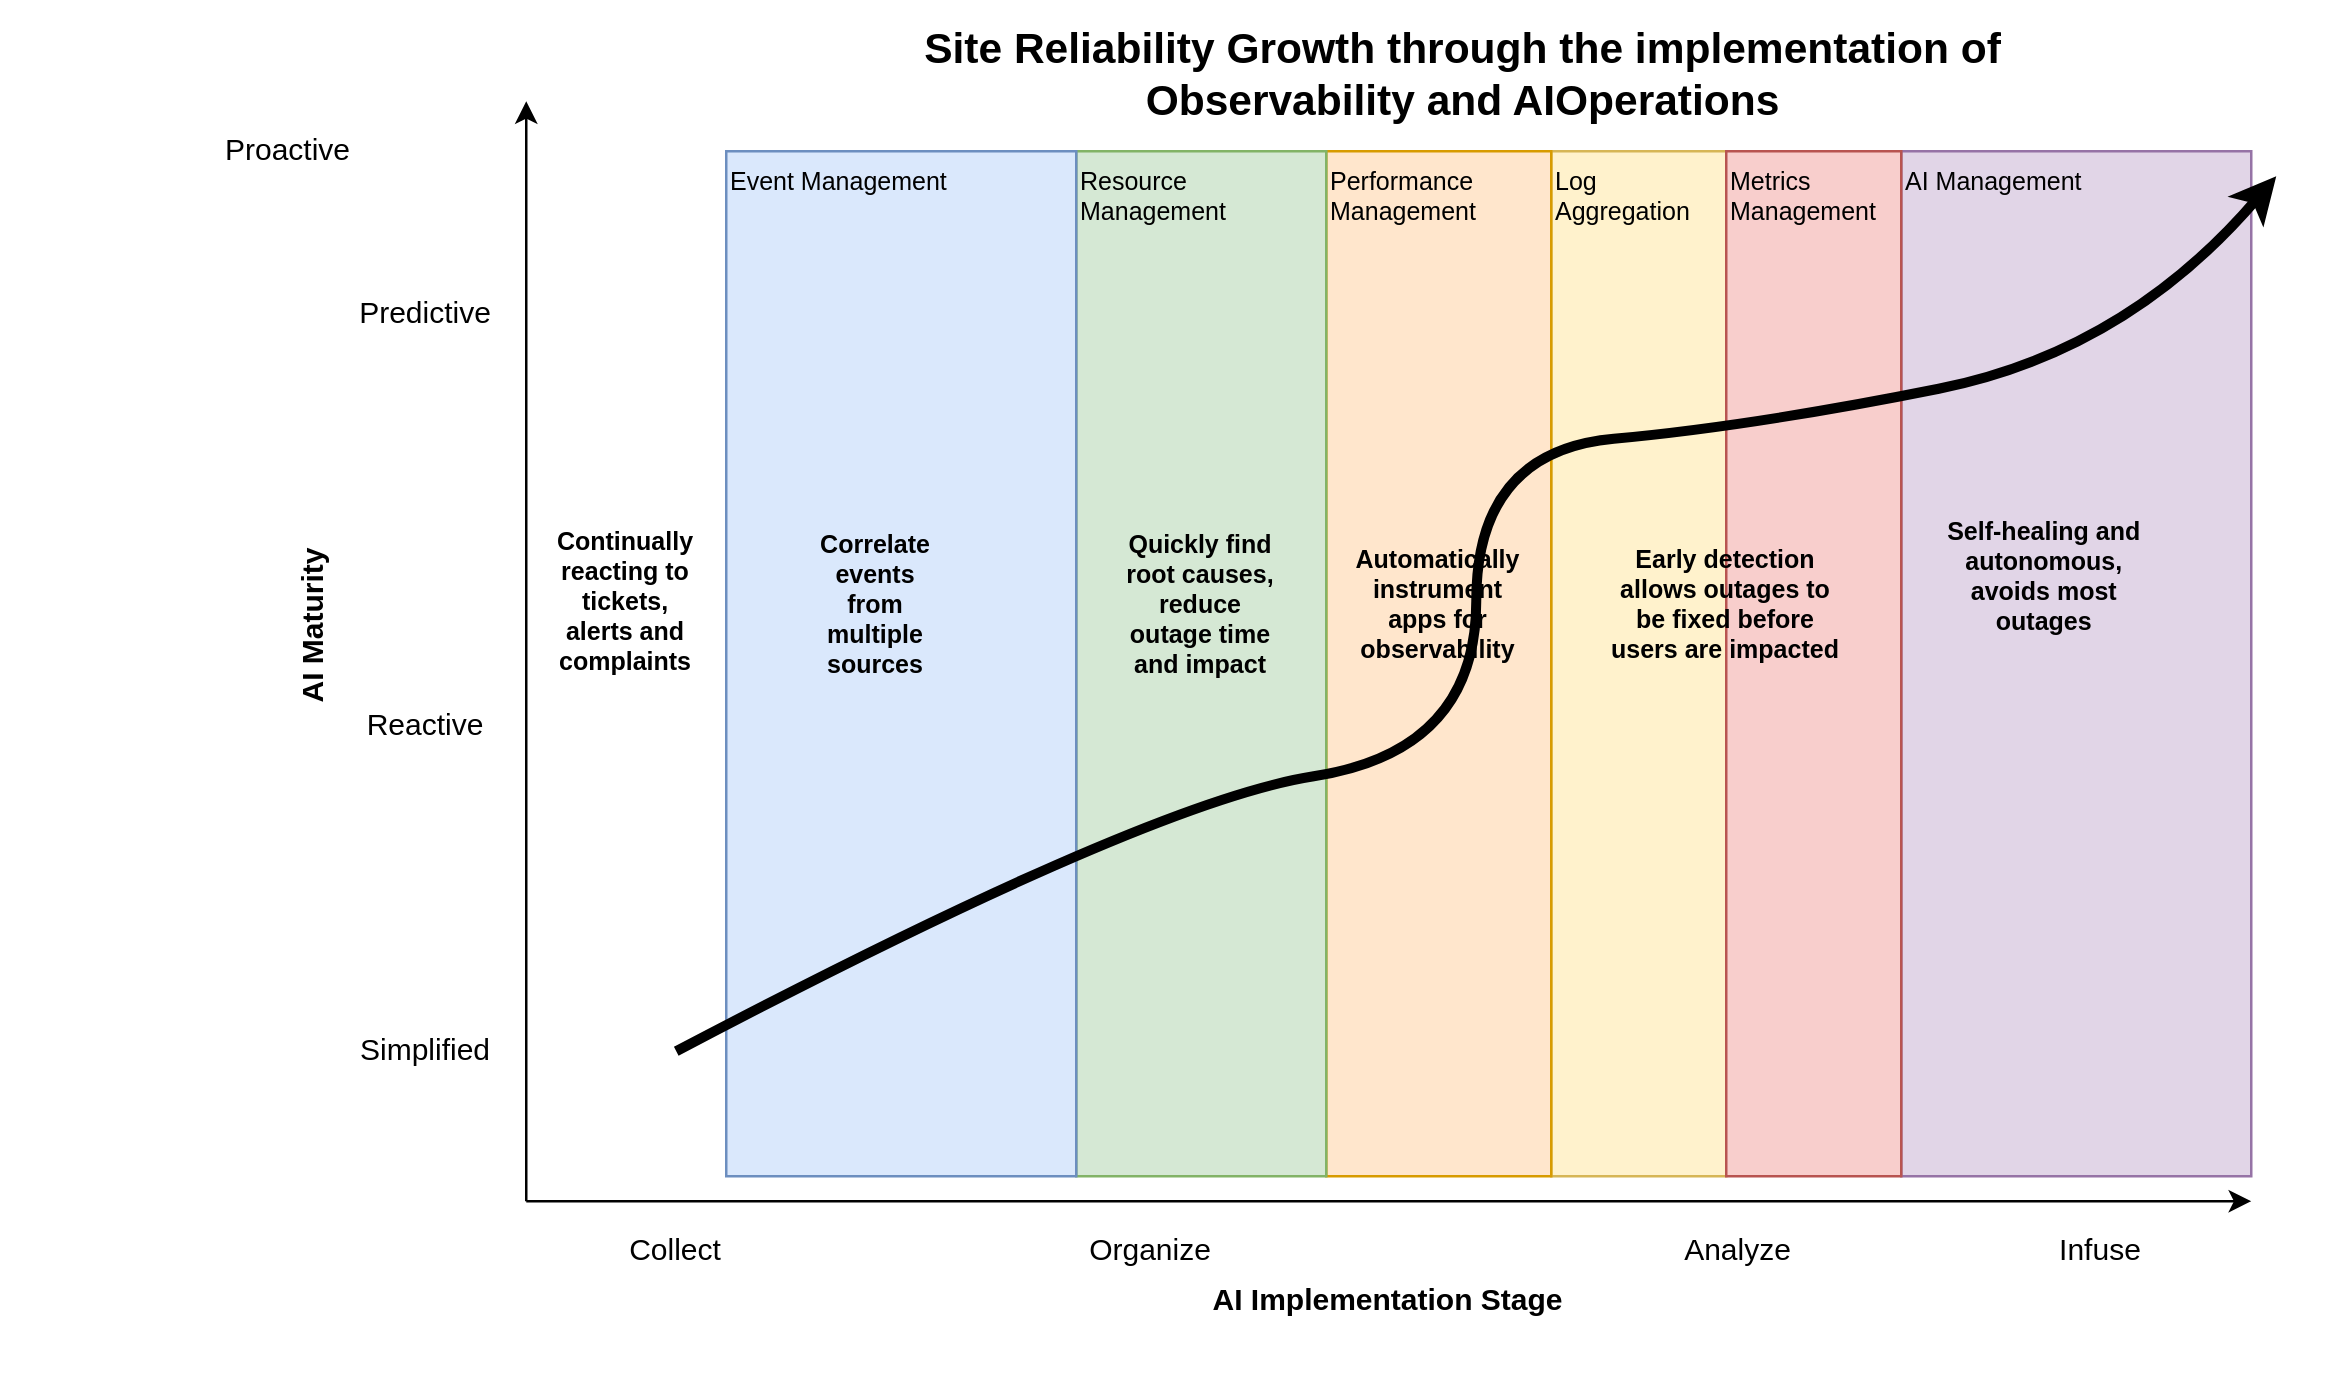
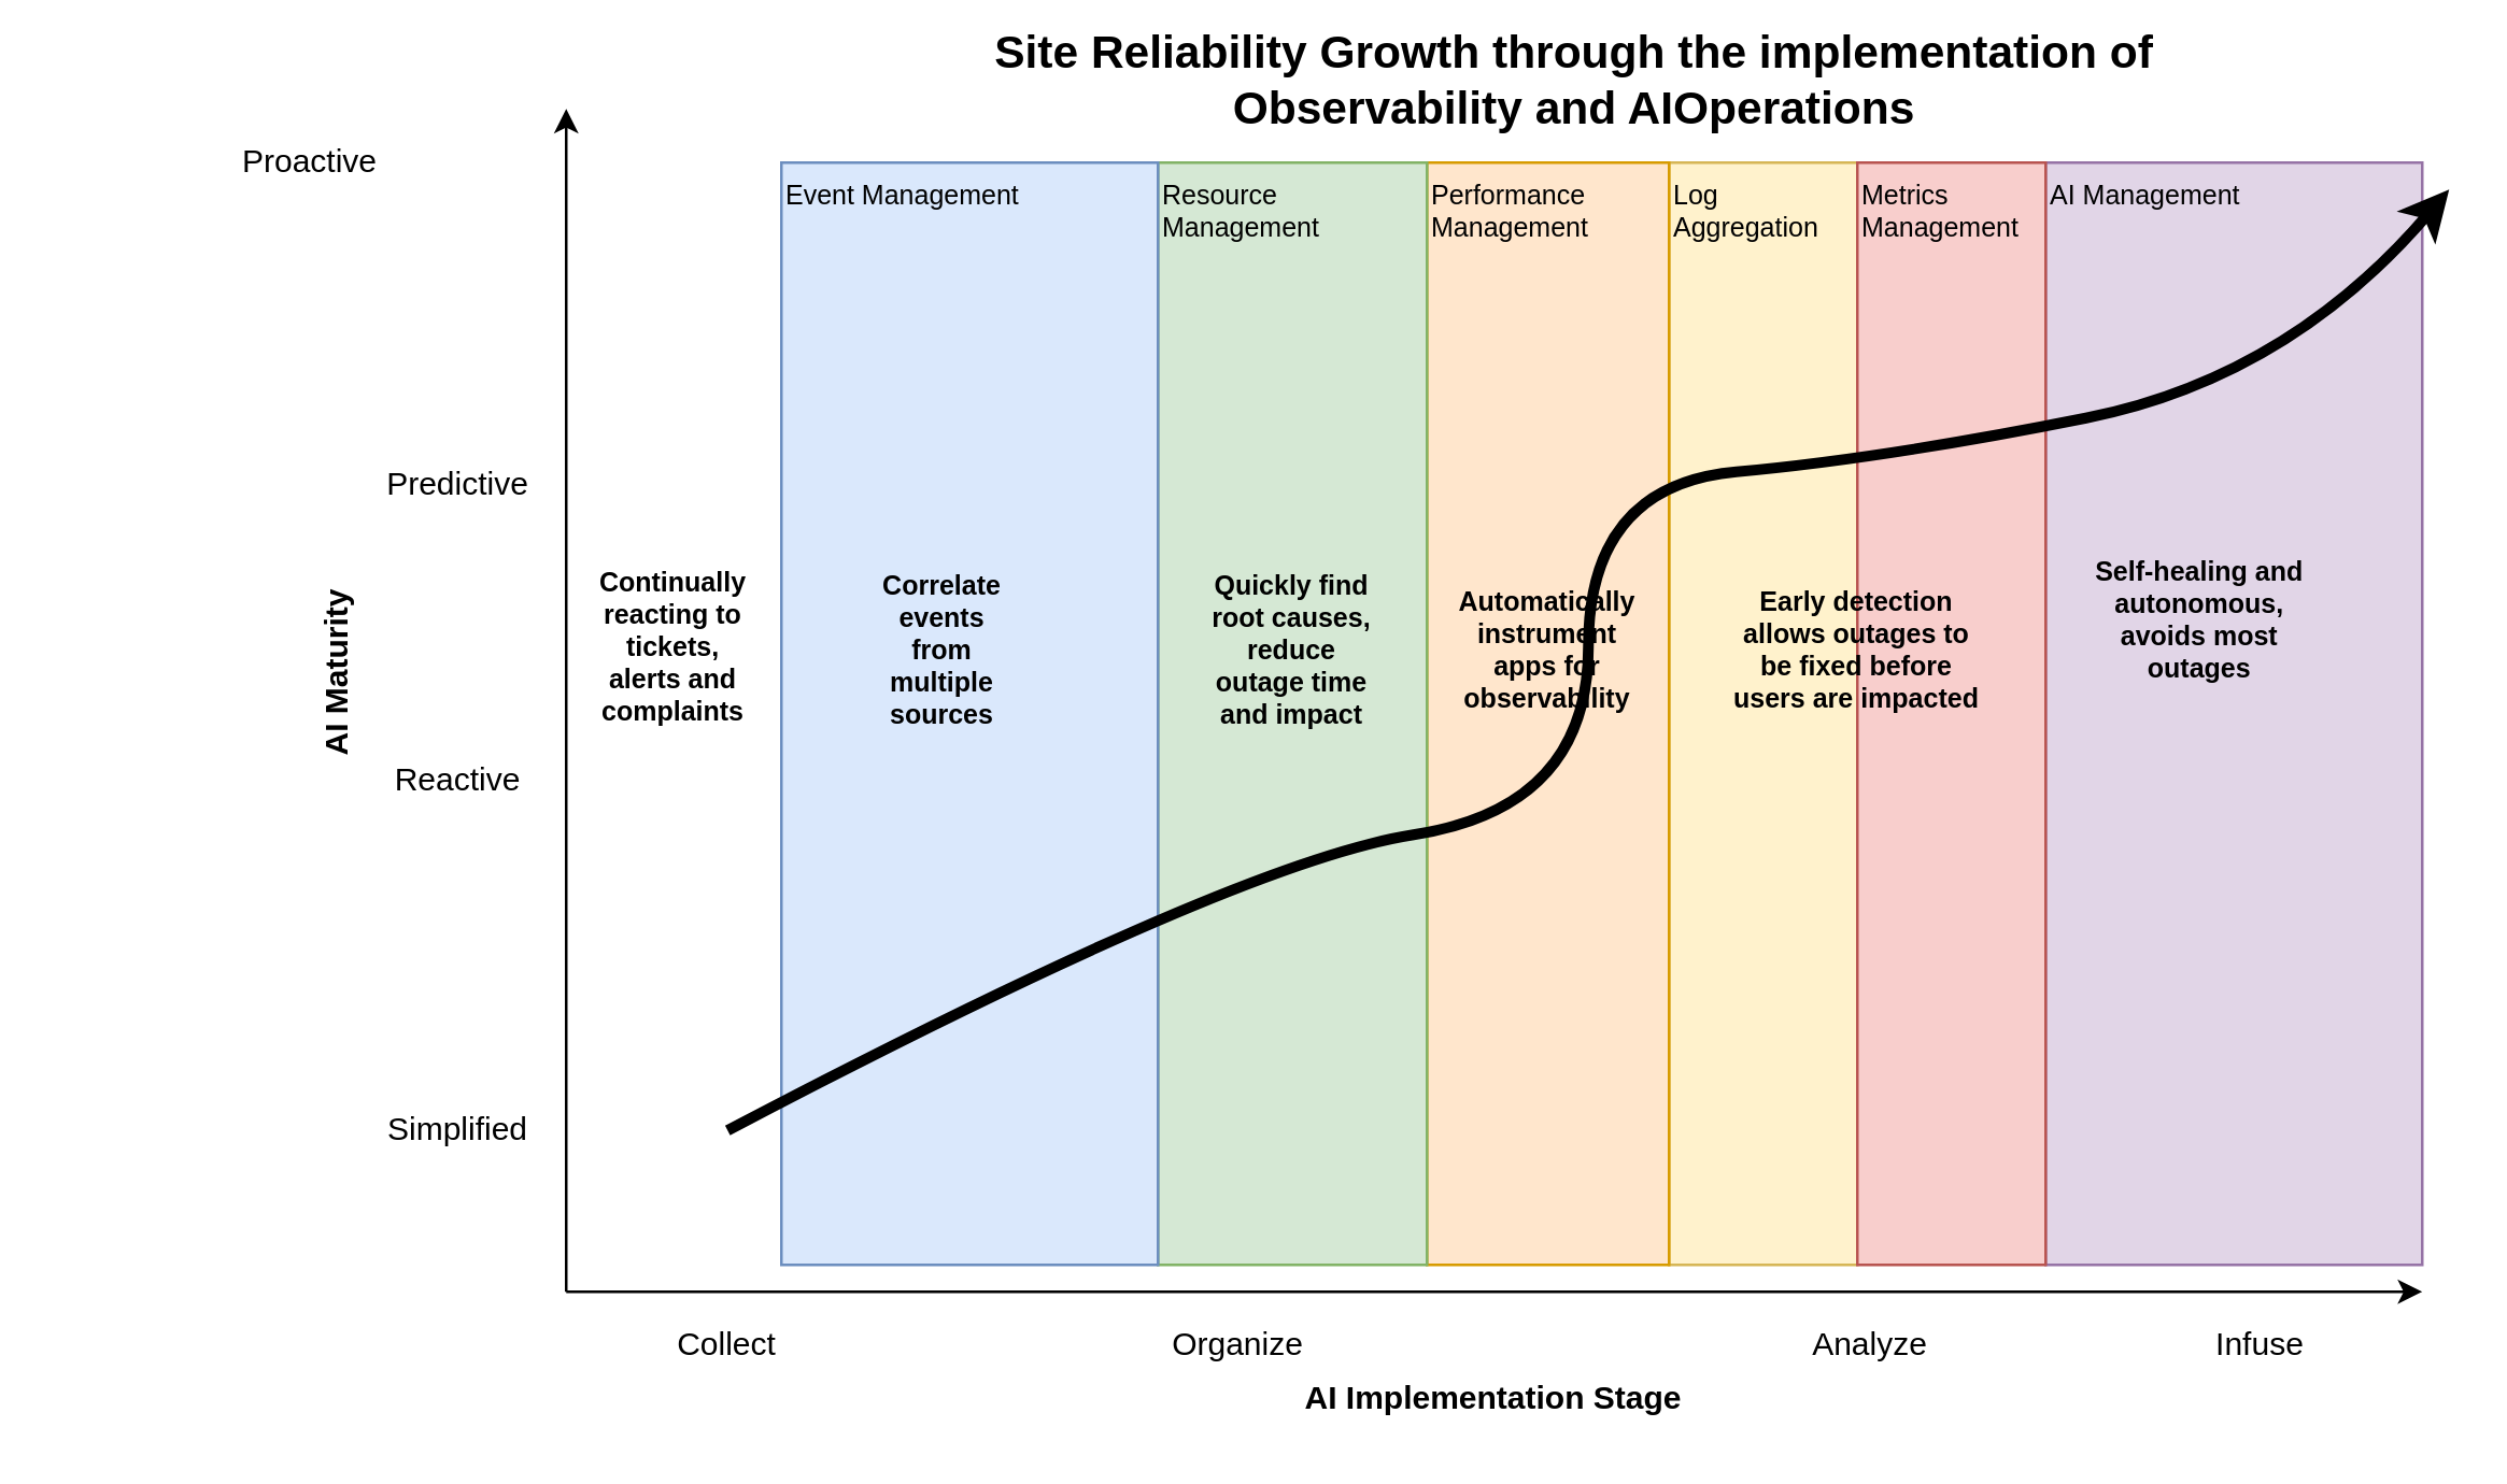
- <mxCell id="14" value="Predictive" style="text;html=1;strokeColor=none;fillColor=none;align=center;verticalAlign=middle;whiteSpace=wrap;rounded=0;" vertex="1" parent="1"><mxGeometry x="150" y="115" width="40" height="20" as="geometry" /></mxCell>
+ <mxCell id="14" value="Predictive" style="text;html=1;strokeColor=none;fillColor=none;align=center;verticalAlign=middle;whiteSpace=wrap;rounded=0;" vertex="1" parent="1"><mxGeometry x="150" y="170" width="40" height="20" as="geometry" /></mxCell>
